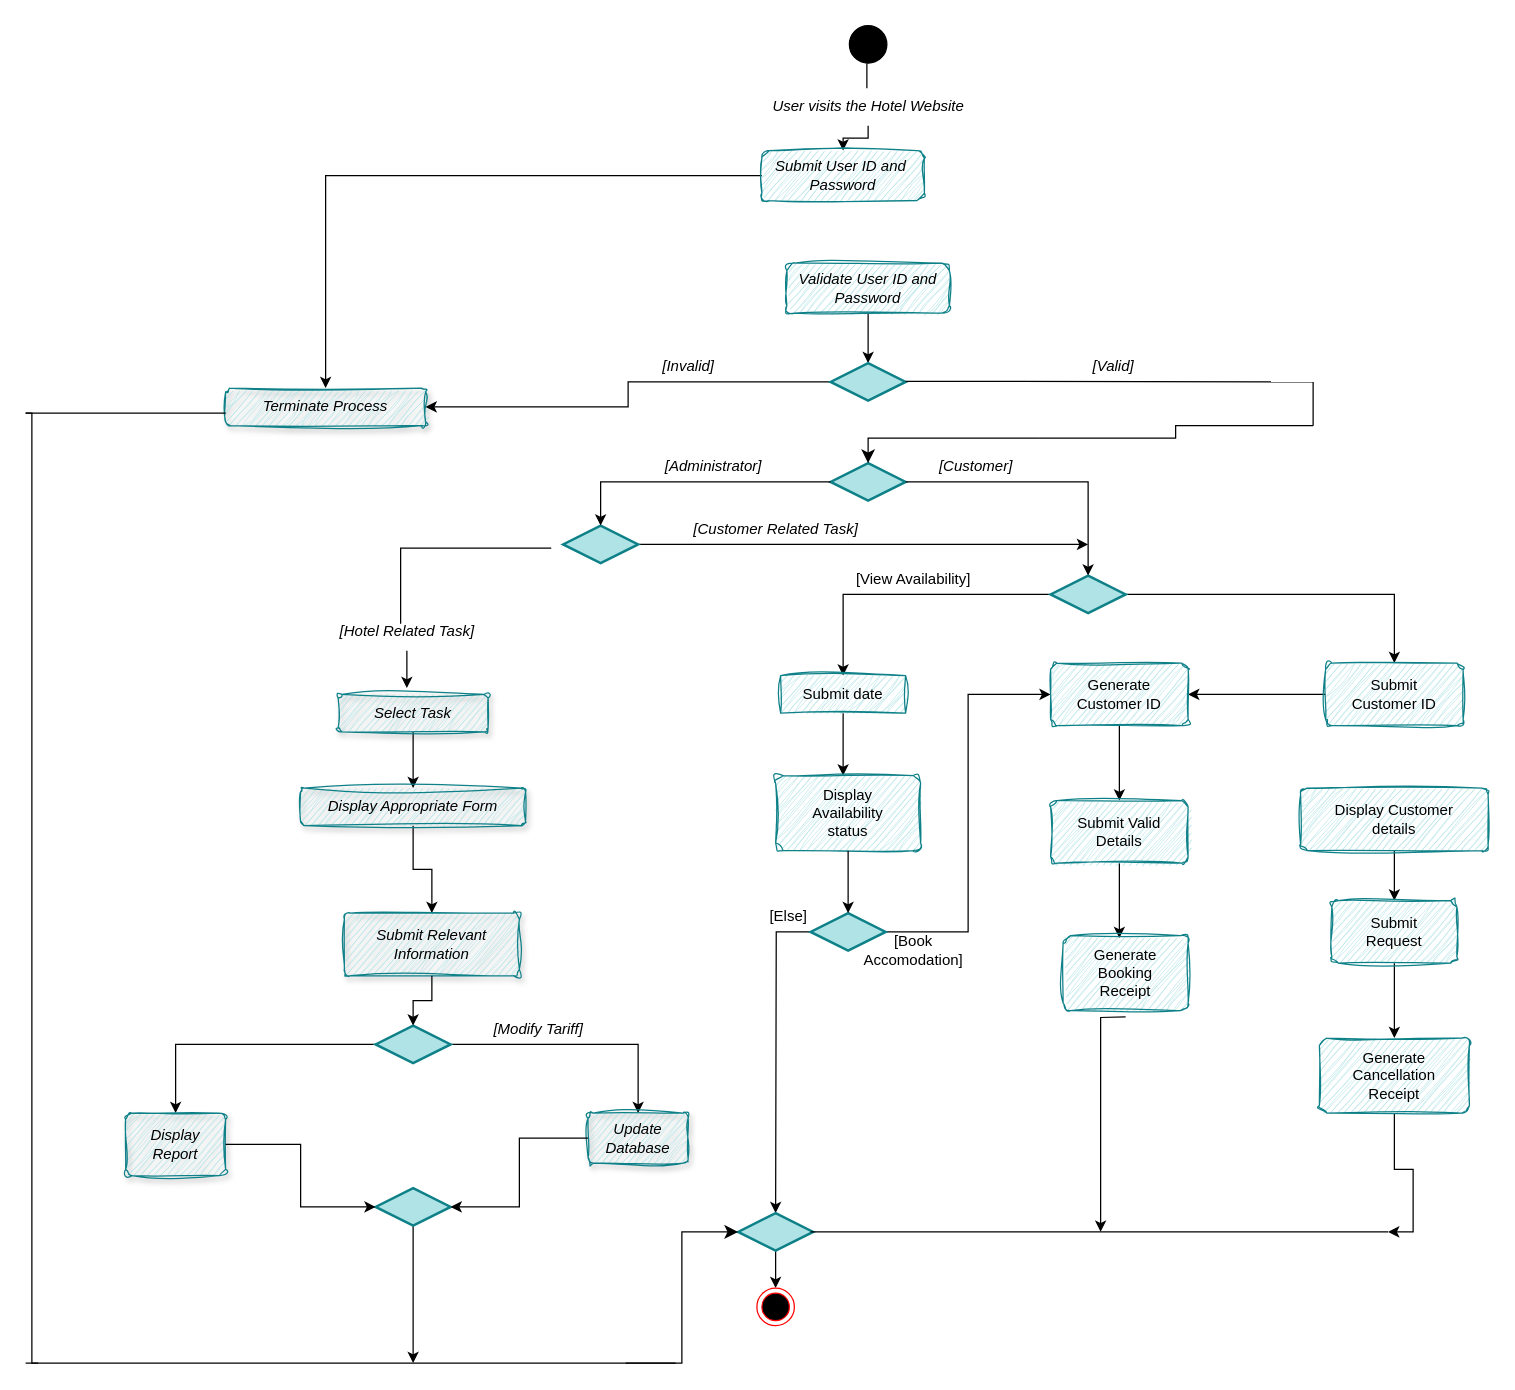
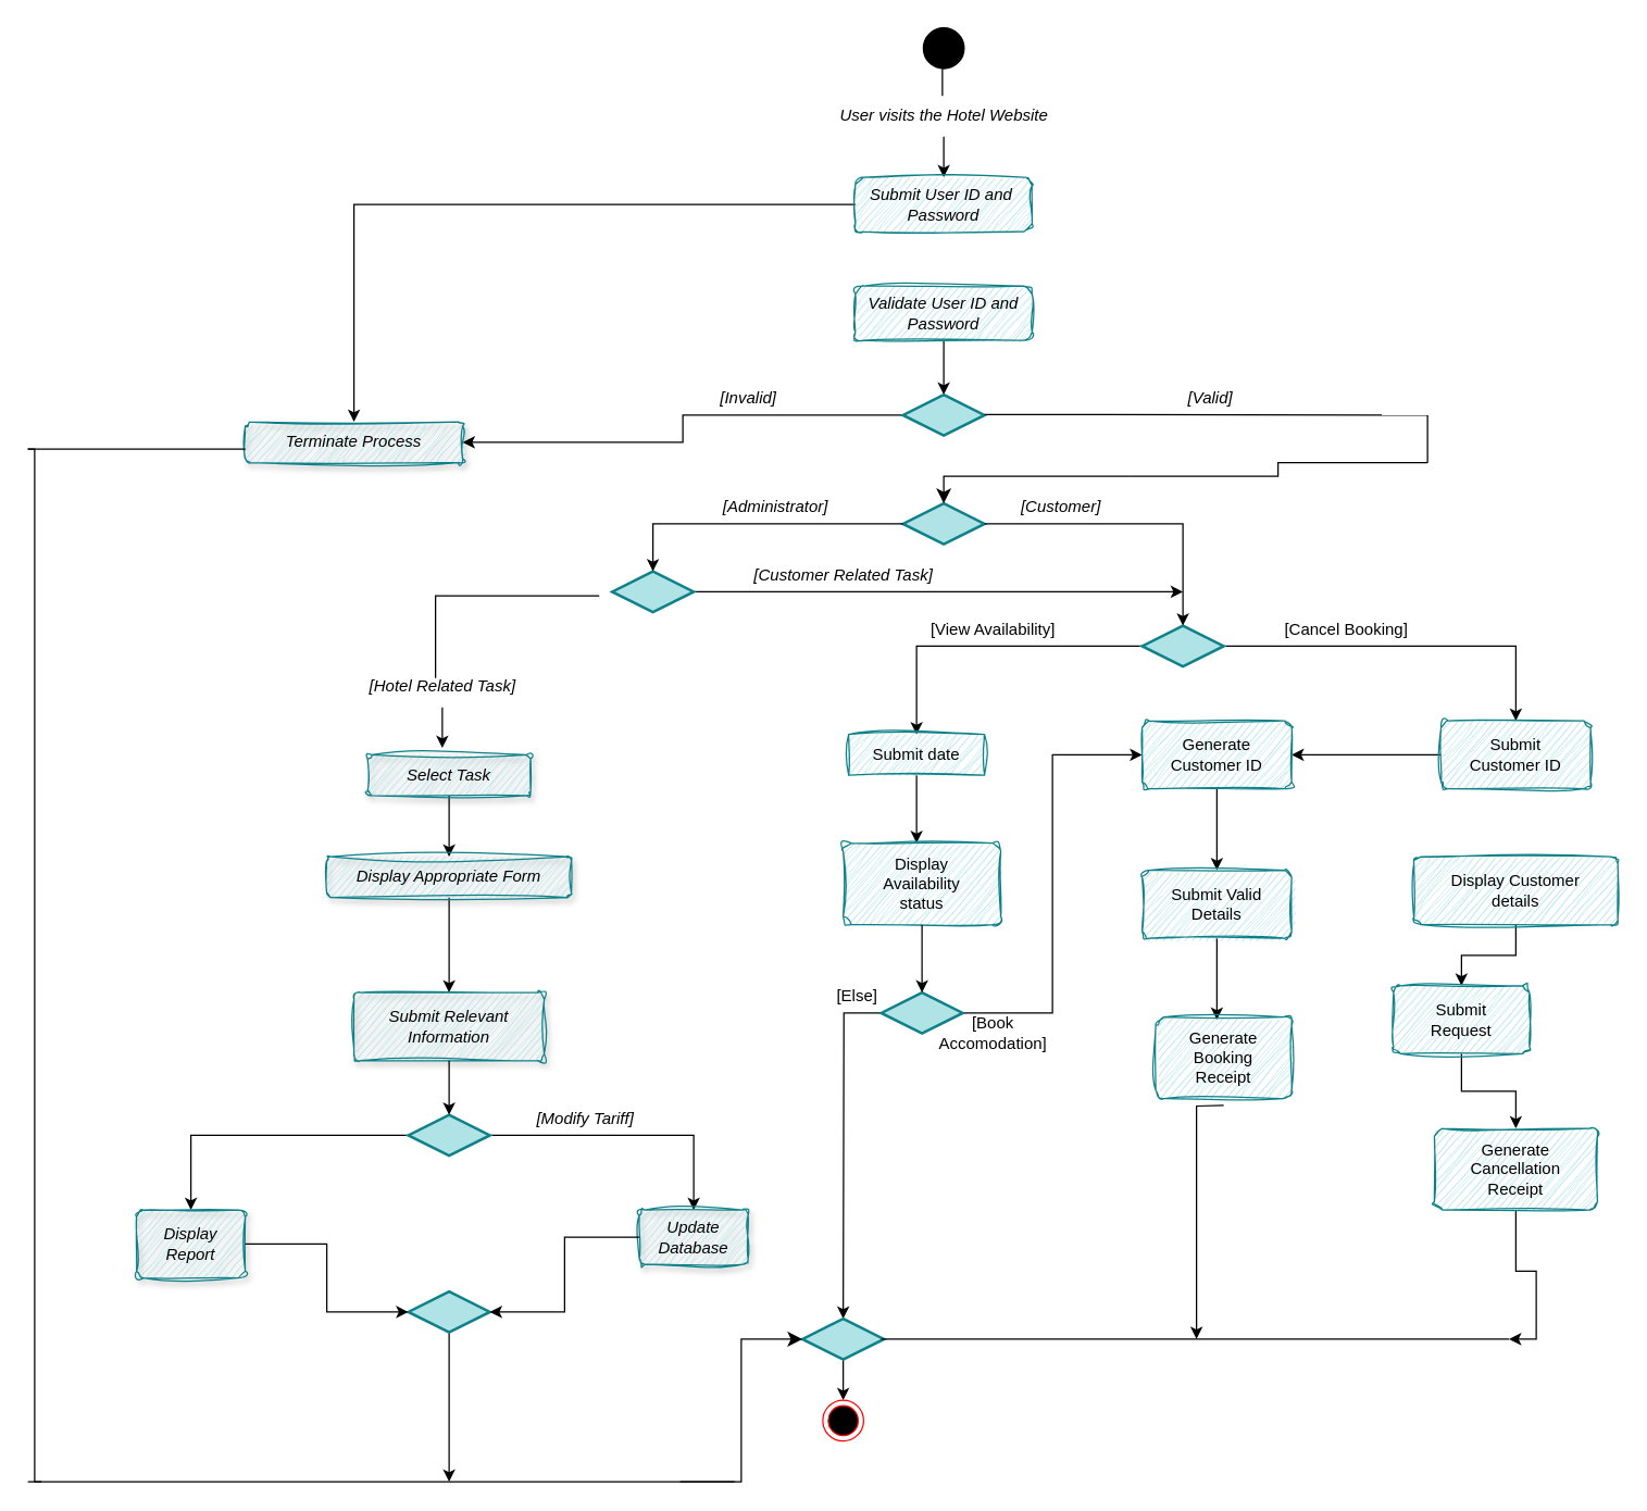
- <mxCell id="7" value="&lt;i&gt;Submit User ID and&amp;nbsp;&lt;br&gt;Password&lt;/i&gt;" style="whiteSpace=wrap;html=1;align=center;rounded=1;sketch=1;curveFitting=1;jiggle=2;fillColor=#b0e3e6;strokeColor=#0e8088;" vertex="1" parent="1"><mxGeometry x="609" y="120" width="130" height="40" as="geometry" /></mxCell>
+ <mxCell id="7" value="&lt;i&gt;Submit User ID and&amp;nbsp;&lt;br&gt;Password&lt;/i&gt;" style="whiteSpace=wrap;html=1;align=center;rounded=1;sketch=1;curveFitting=1;jiggle=2;fillColor=#b0e3e6;strokeColor=#0e8088;" vertex="1" parent="1"><mxGeometry x="629" y="130" width="130" height="40" as="geometry" /></mxCell>
+ <mxCell id="54" value="[Cancel Booking]" style="text;html=1;align=center;verticalAlign=middle;resizable=0;points=[];autosize=1;strokeColor=none;fillColor=none;" vertex="1" parent="1"><mxGeometry x="935" y="448" width="110" height="30" as="geometry" /></mxCell>
- <mxCell id="73" value="Submit&lt;br&gt;Request" style="rounded=1;arcSize=10;whiteSpace=wrap;html=1;align=center;sketch=1;curveFitting=1;jiggle=2;shadow=0;fillColor=#b0e3e6;strokeColor=#0e8088;" vertex="1" parent="1"><mxGeometry x="1065" y="720" width="100" height="50" as="geometry" /></mxCell>
+ <mxCell id="73" value="Submit&lt;br&gt;Request" style="rounded=1;arcSize=10;whiteSpace=wrap;html=1;align=center;sketch=1;curveFitting=1;jiggle=2;shadow=0;fillColor=#b0e3e6;strokeColor=#0e8088;" vertex="1" parent="1"><mxGeometry x="1025" y="725" width="100" height="50" as="geometry" /></mxCell>
- <mxCell id="37" value="&lt;i&gt;Submit Relevant&lt;br&gt;Information&lt;/i&gt;" style="rounded=1;arcSize=10;whiteSpace=wrap;html=1;align=center;sketch=1;curveFitting=1;jiggle=2;shadow=1;fillColor=#b0e3e6;strokeColor=#0e8088;" vertex="1" parent="1"><mxGeometry x="275" y="730" width="140" height="50" as="geometry" /></mxCell>
+ <mxCell id="37" value="&lt;i&gt;Submit Relevant&lt;br&gt;Information&lt;/i&gt;" style="rounded=1;arcSize=10;whiteSpace=wrap;html=1;align=center;sketch=1;curveFitting=1;jiggle=2;shadow=1;fillColor=#b0e3e6;strokeColor=#0e8088;" vertex="1" parent="1"><mxGeometry x="260" y="730" width="140" height="50" as="geometry" /></mxCell>
